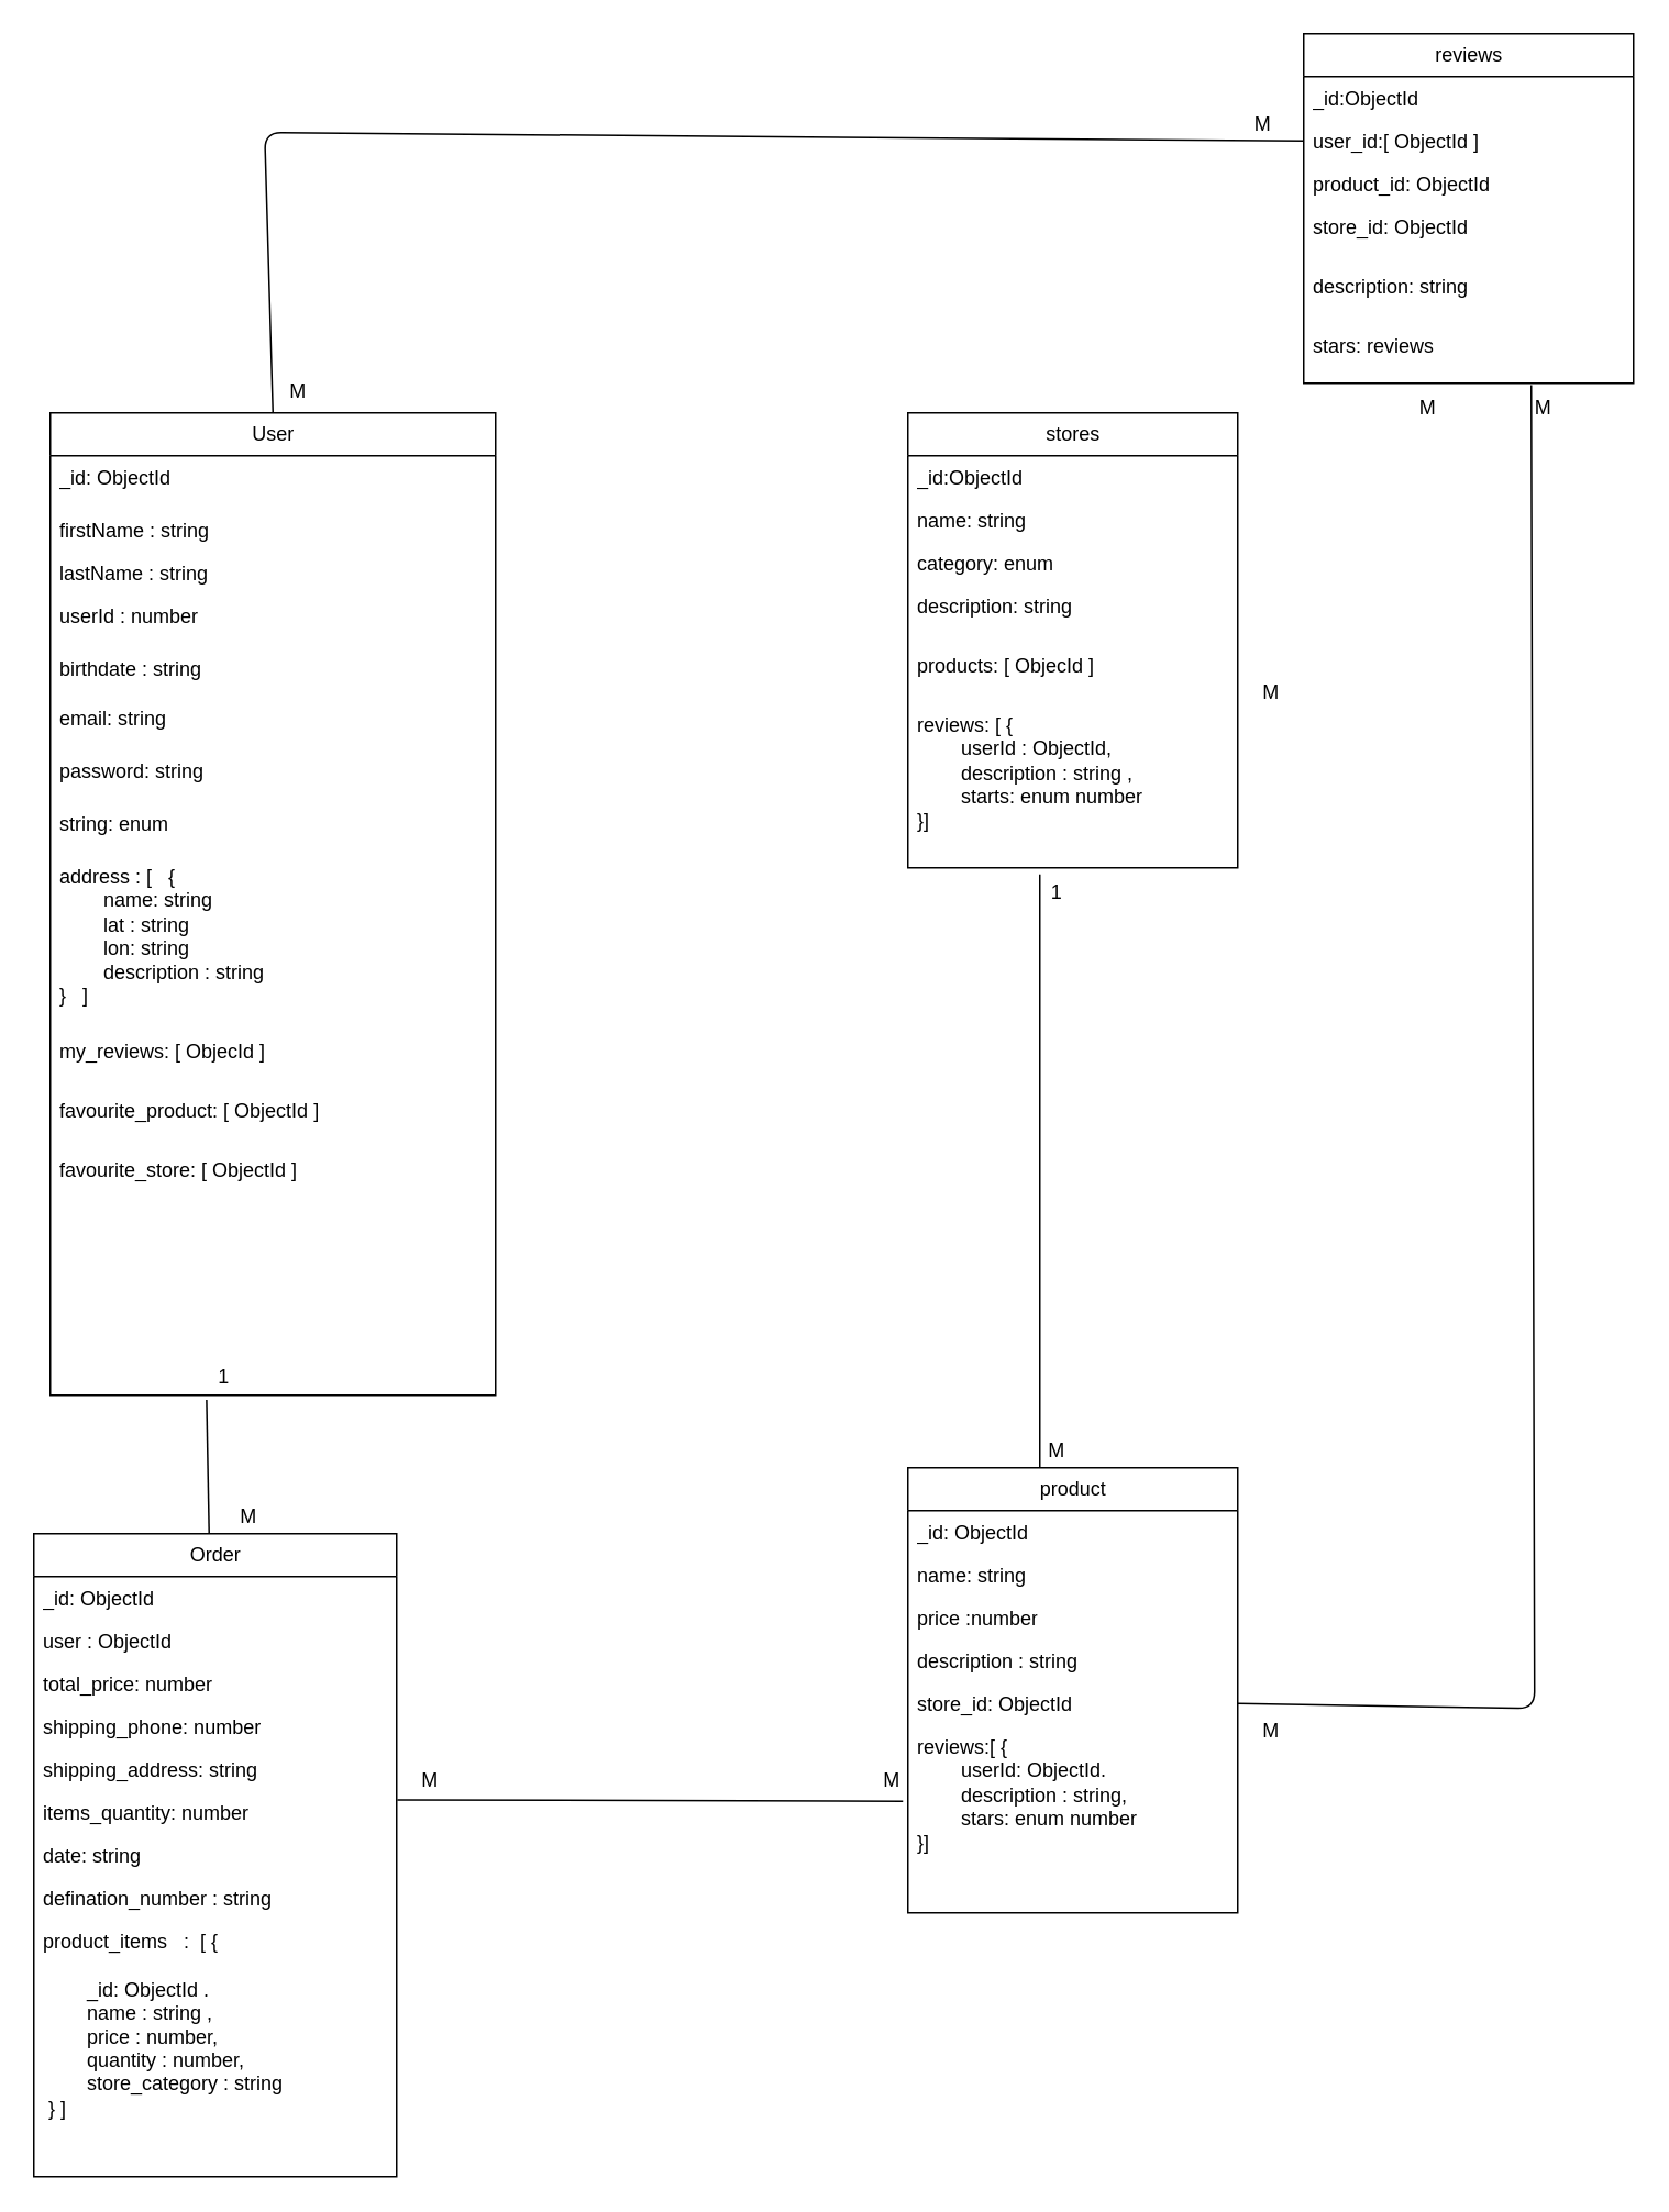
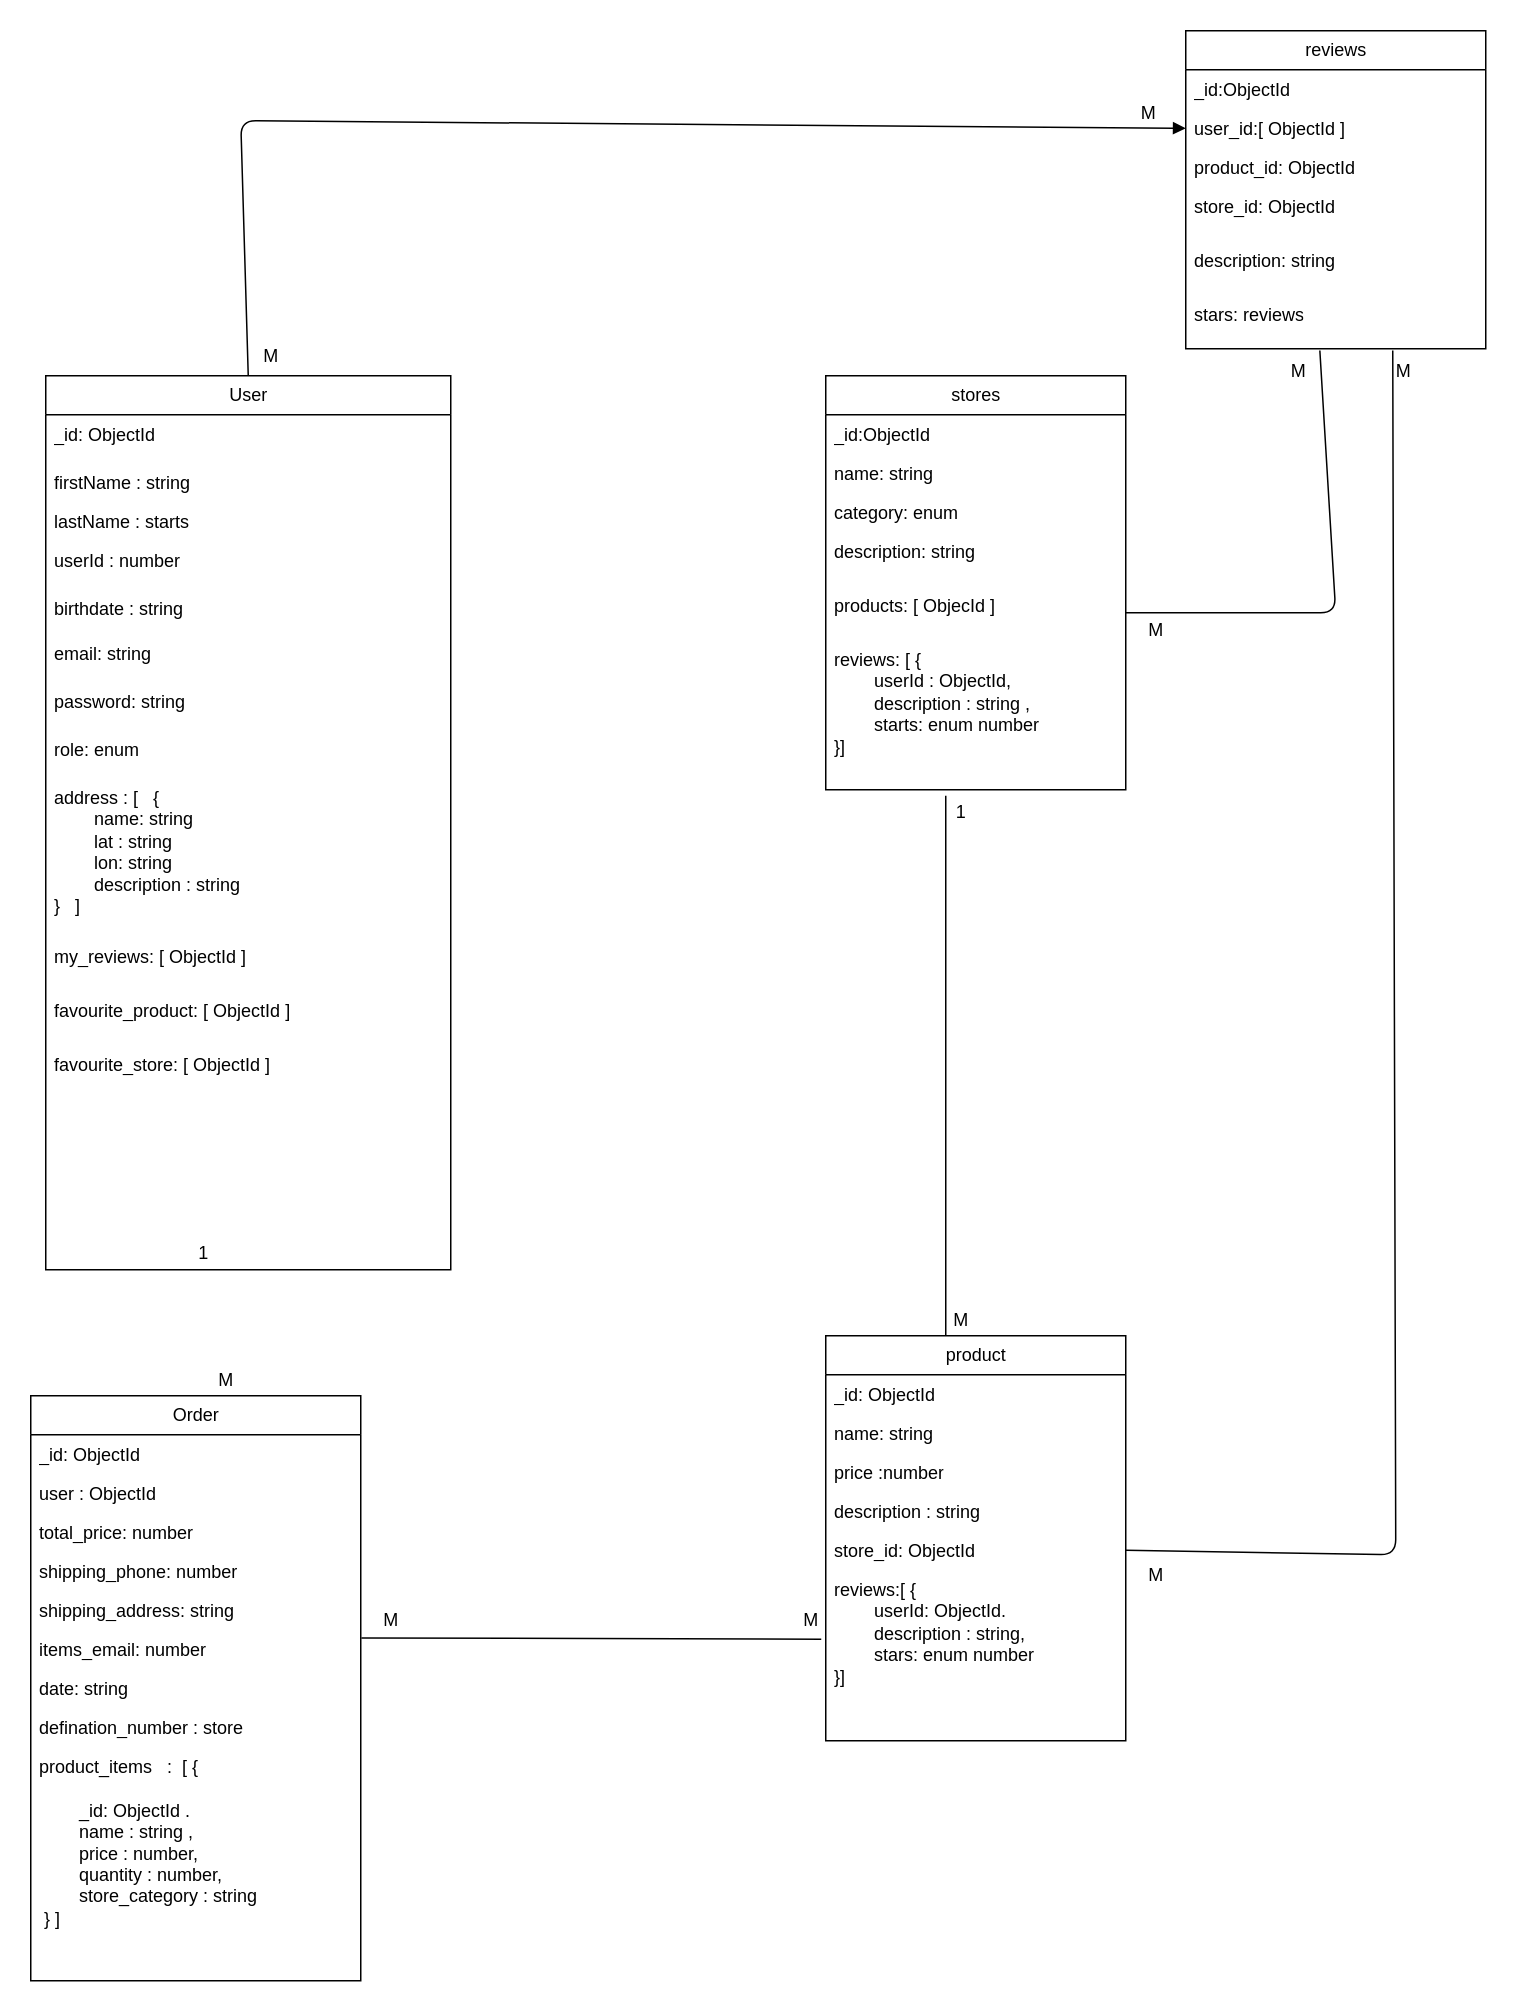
- <mxCell id="55" value="" style="endArrow=none;html=1;entryX=0;entryY=0.5;entryDx=0;entryDy=0;exitX=0.5;exitY=0;exitDx=0;exitDy=0;" parent="1" source="2" target="50" edge="1"><mxGeometry width="50" height="50" relative="1" as="geometry"><mxPoint x="310" y="190" as="sourcePoint" /><mxPoint x="360" y="140" as="targetPoint" /><Array as="points"><mxPoint x="160" y="80" /></Array></mxGeometry></mxCell>
+ <mxCell id="55" value="" style="endArrow=block;html=1;entryX=0;entryY=0.5;entryDx=0;entryDy=0;exitX=0.5;exitY=0;exitDx=0;exitDy=0;" parent="1" source="2" target="50" edge="1"><mxGeometry width="50" height="50" relative="1" as="geometry"><mxPoint x="310" y="190" as="sourcePoint" /><mxPoint x="360" y="140" as="targetPoint" /><Array as="points"><mxPoint x="160" y="80" /></Array></mxGeometry></mxCell>
- <mxCell id="5" value="lastName : string" style="text;strokeColor=none;fillColor=none;align=left;verticalAlign=top;spacingLeft=4;spacingRight=4;overflow=hidden;rotatable=0;points=[[0,0.5],[1,0.5]];portConstraint=eastwest;whiteSpace=wrap;html=1;" parent="2" vertex="1"><mxGeometry y="84" width="270" height="26" as="geometry" /></mxCell>
+ <mxCell id="5" value="lastName : starts" style="text;strokeColor=none;fillColor=none;align=left;verticalAlign=top;spacingLeft=4;spacingRight=4;overflow=hidden;rotatable=0;points=[[0,0.5],[1,0.5]];portConstraint=eastwest;whiteSpace=wrap;html=1;" parent="2" vertex="1"><mxGeometry y="84" width="270" height="26" as="geometry" /></mxCell>
+ <mxCell id="58" value="" style="endArrow=none;html=1;exitX=1;exitY=0.5;exitDx=0;exitDy=0;entryX=0.447;entryY=1.033;entryDx=0;entryDy=0;entryPerimeter=0;" parent="1" source="37" target="54" edge="1"><mxGeometry width="50" height="50" relative="1" as="geometry"><mxPoint x="310" y="380" as="sourcePoint" /><mxPoint x="360" y="330" as="targetPoint" /><Array as="points"><mxPoint x="890" y="408" /></Array></mxGeometry></mxCell>
- <mxCell id="10" value="string: enum" style="text;strokeColor=none;fillColor=none;align=left;verticalAlign=top;spacingLeft=4;spacingRight=4;overflow=hidden;rotatable=0;points=[[0,0.5],[1,0.5]];portConstraint=eastwest;whiteSpace=wrap;html=1;" parent="2" vertex="1"><mxGeometry y="236" width="270" height="32" as="geometry" /></mxCell>
+ <mxCell id="10" value="role: enum" style="text;strokeColor=none;fillColor=none;align=left;verticalAlign=top;spacingLeft=4;spacingRight=4;overflow=hidden;rotatable=0;points=[[0,0.5],[1,0.5]];portConstraint=eastwest;whiteSpace=wrap;html=1;" parent="2" vertex="1"><mxGeometry y="236" width="270" height="32" as="geometry" /></mxCell>
- <mxCell id="12" value="my_reviews: [ ObjecId ]&amp;nbsp;" style="text;strokeColor=none;fillColor=none;align=left;verticalAlign=top;spacingLeft=4;spacingRight=4;overflow=hidden;rotatable=0;points=[[0,0.5],[1,0.5]];portConstraint=eastwest;whiteSpace=wrap;html=1;" parent="2" vertex="1"><mxGeometry y="374" width="270" height="36" as="geometry" /></mxCell>
+ <mxCell id="12" value="my_reviews: [ ObjectId ]&amp;nbsp;" style="text;strokeColor=none;fillColor=none;align=left;verticalAlign=top;spacingLeft=4;spacingRight=4;overflow=hidden;rotatable=0;points=[[0,0.5],[1,0.5]];portConstraint=eastwest;whiteSpace=wrap;html=1;" parent="2" vertex="1"><mxGeometry y="374" width="270" height="36" as="geometry" /></mxCell>
- <mxCell id="45" value="" style="endArrow=none;html=1;entryX=0.351;entryY=1.019;entryDx=0;entryDy=0;entryPerimeter=0;" parent="1" source="15" target="14" edge="1"><mxGeometry width="50" height="50" relative="1" as="geometry"><mxPoint x="440" y="850" as="sourcePoint" /><mxPoint x="126.12" y="769.3" as="targetPoint" /></mxGeometry></mxCell>
- <mxCell id="21" value="items_quantity: number&amp;nbsp; &amp;nbsp;" style="text;strokeColor=none;fillColor=none;align=left;verticalAlign=top;spacingLeft=4;spacingRight=4;overflow=hidden;rotatable=0;points=[[0,0.5],[1,0.5]];portConstraint=eastwest;whiteSpace=wrap;html=1;" parent="15" vertex="1"><mxGeometry y="156" width="220" height="26" as="geometry" /></mxCell>
+ <mxCell id="21" value="items_email: number&amp;nbsp; &amp;nbsp;" style="text;strokeColor=none;fillColor=none;align=left;verticalAlign=top;spacingLeft=4;spacingRight=4;overflow=hidden;rotatable=0;points=[[0,0.5],[1,0.5]];portConstraint=eastwest;whiteSpace=wrap;html=1;" parent="15" vertex="1"><mxGeometry y="156" width="220" height="26" as="geometry" /></mxCell>
- <mxCell id="23" value="defination_number : string" style="text;strokeColor=none;fillColor=none;align=left;verticalAlign=top;spacingLeft=4;spacingRight=4;overflow=hidden;rotatable=0;points=[[0,0.5],[1,0.5]];portConstraint=eastwest;whiteSpace=wrap;html=1;" parent="15" vertex="1"><mxGeometry y="208" width="220" height="26" as="geometry" /></mxCell>
+ <mxCell id="23" value="defination_number : store" style="text;strokeColor=none;fillColor=none;align=left;verticalAlign=top;spacingLeft=4;spacingRight=4;overflow=hidden;rotatable=0;points=[[0,0.5],[1,0.5]];portConstraint=eastwest;whiteSpace=wrap;html=1;" parent="15" vertex="1"><mxGeometry y="208" width="220" height="26" as="geometry" /></mxCell>
